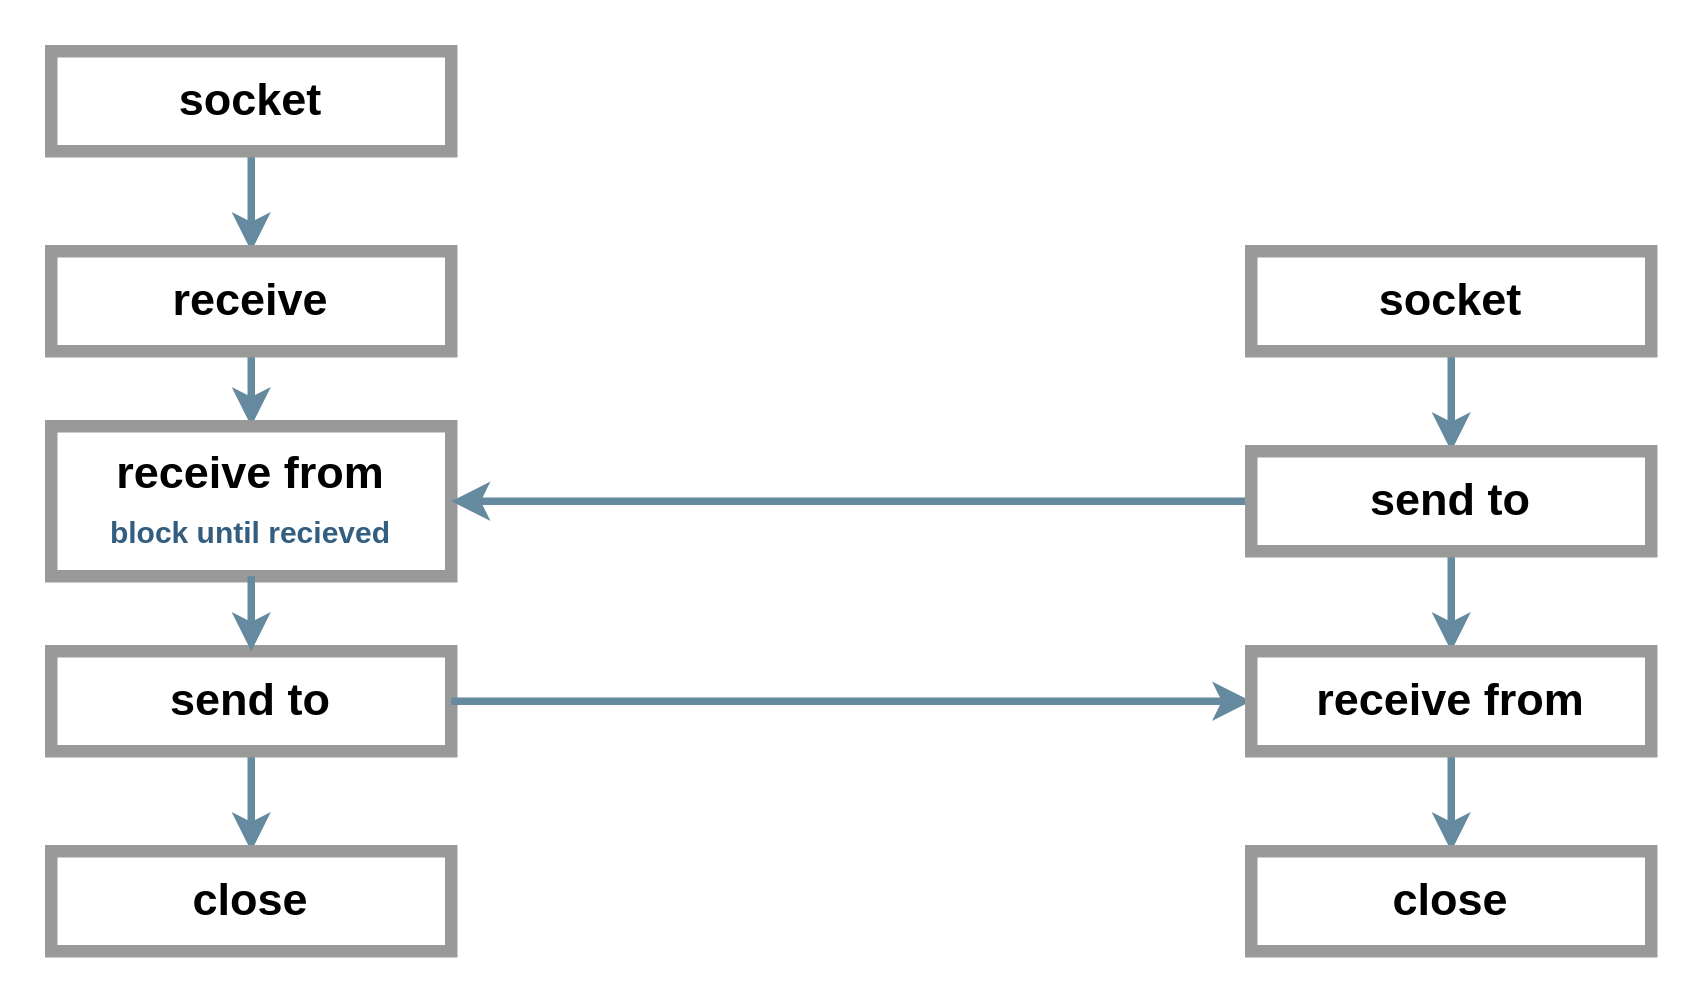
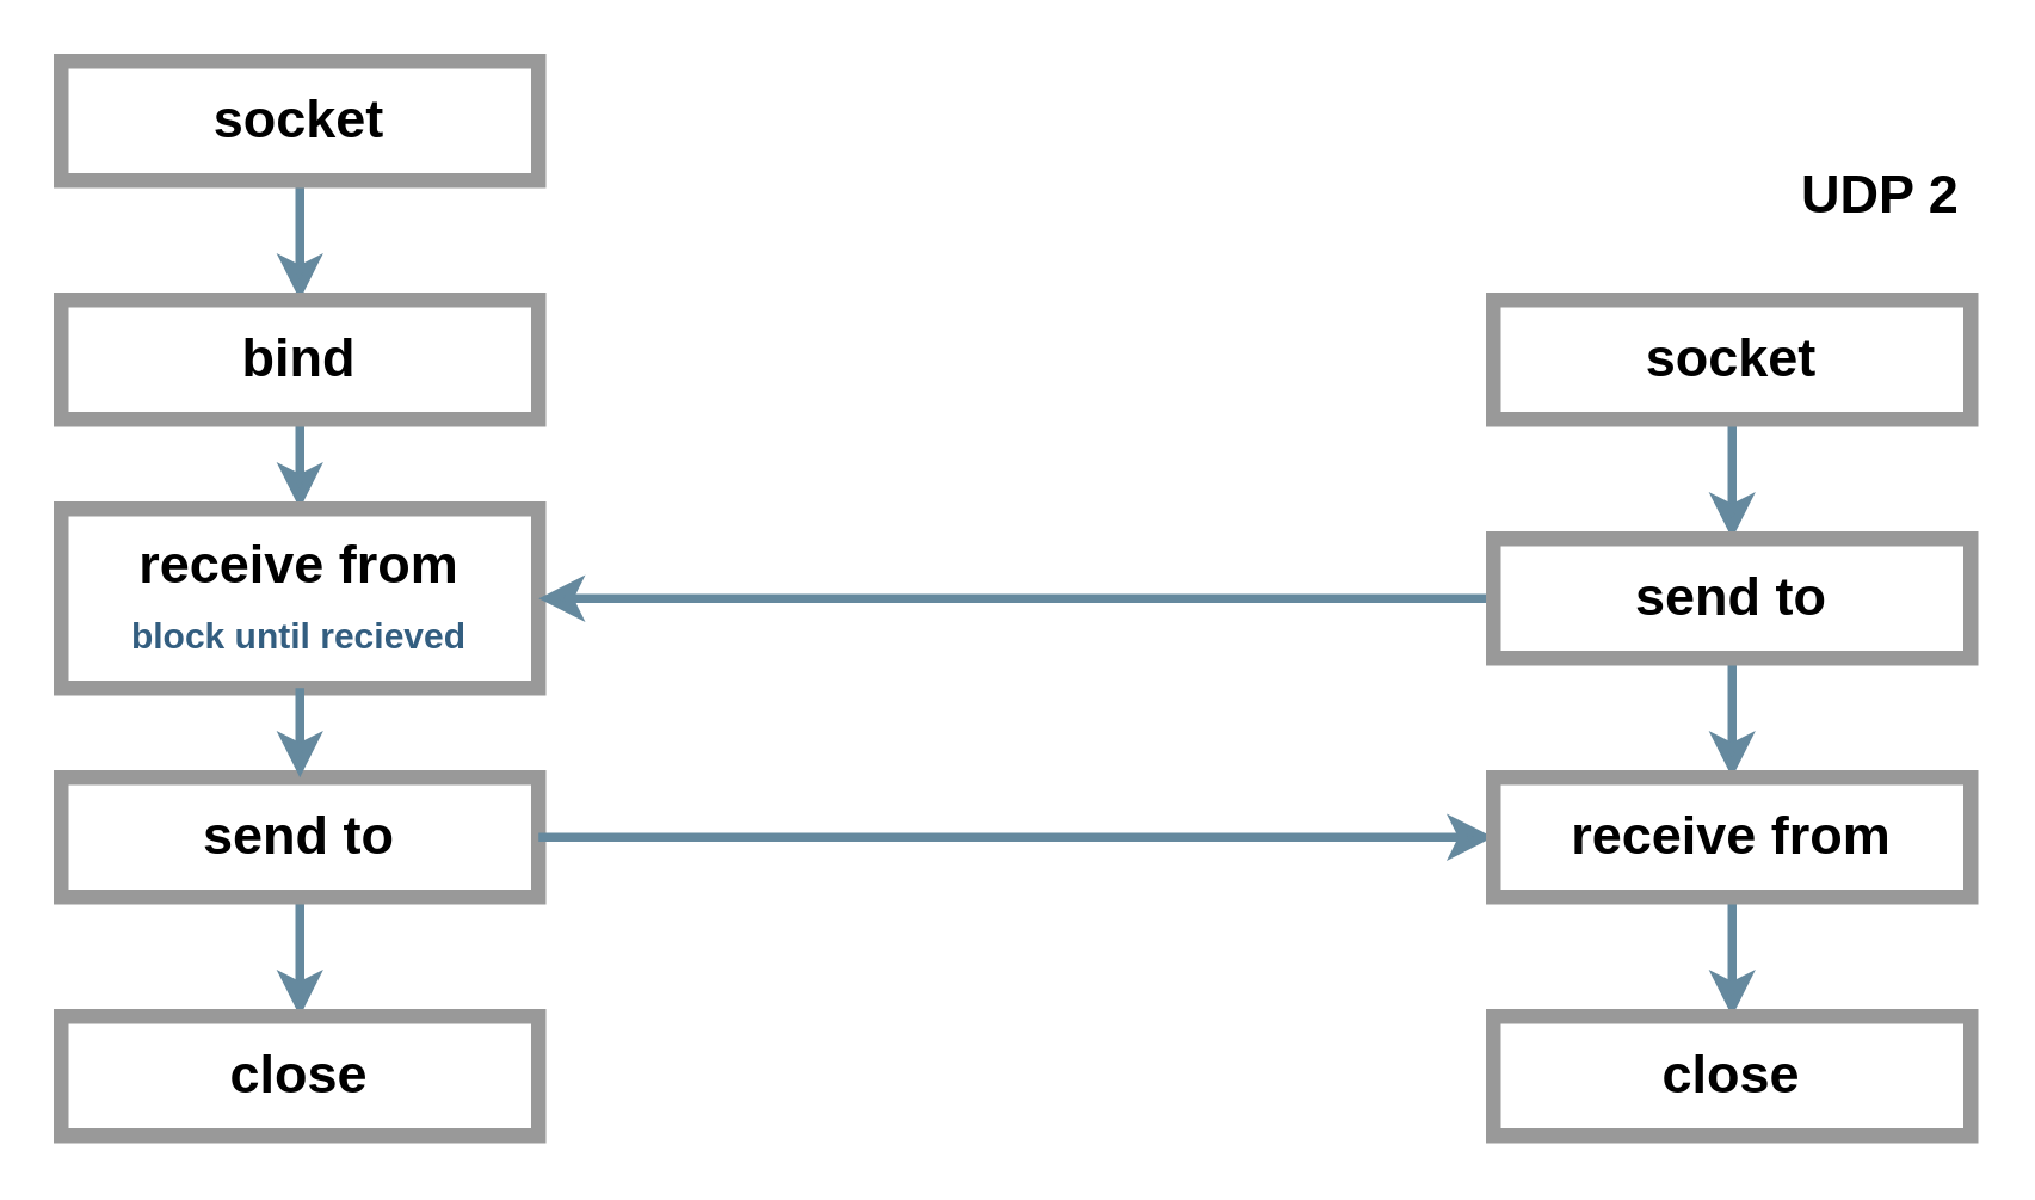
+ <mxCell id="29" value="&lt;font style=&quot;font-size: 18px&quot;&gt;&lt;b&gt;UDP 2&lt;/b&gt;&lt;/font&gt;" style="text;html=1;strokeColor=none;fillColor=none;align=center;verticalAlign=middle;whiteSpace=wrap;rounded=0;fontSize=12;fontColor=#000000;" vertex="1" parent="1"><mxGeometry x="600" y="50" width="60" height="30" as="geometry" /></mxCell>
- <mxCell id="7" value="receive" style="text;html=1;strokeColor=none;fillColor=none;align=center;verticalAlign=middle;whiteSpace=wrap;rounded=0;fontColor=#000000;fontSize=18;fontStyle=1" vertex="1" parent="1"><mxGeometry x="20" y="105" width="160" height="30" as="geometry" /></mxCell>
+ <mxCell id="7" value="bind" style="text;html=1;strokeColor=none;fillColor=none;align=center;verticalAlign=middle;whiteSpace=wrap;rounded=0;fontColor=#000000;fontSize=18;fontStyle=1" vertex="1" parent="1"><mxGeometry x="20" y="105" width="160" height="30" as="geometry" /></mxCell>
